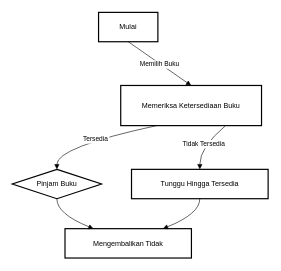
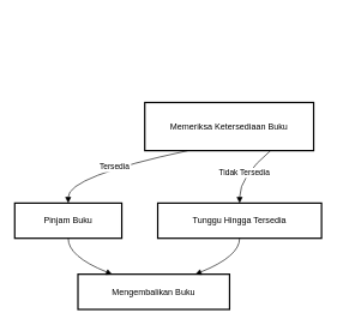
- <mxCell id="2" value="Mulai" style="whiteSpace=wrap;strokeWidth=2;" vertex="1" parent="1"><mxGeometry x="164" y="20" width="99" height="49" as="geometry" /></mxCell>
- <mxCell id="7" value="Memilih Buku" style="curved=1;startArrow=none;endArrow=block;exitX=0.5;exitY=1;entryX=0.5;entryY=0;rounded=0;" edge="1" parent="1" source="2" target="3"><mxGeometry relative="1" as="geometry"><Array as="points" /></mxGeometry></mxCell>
- <mxCell id="4" value="Pinjam Buku" style="rhombus;whiteSpace=wrap;strokeWidth=2;" vertex="1" parent="1"><mxGeometry x="20" y="282" width="149" height="49" as="geometry" /></mxCell>
+ <mxCell id="4" value="Pinjam Buku" style="whiteSpace=wrap;strokeWidth=2;" vertex="1" parent="1"><mxGeometry x="20" y="282" width="149" height="49" as="geometry" /></mxCell>
- <mxCell id="6" value="Mengembalikan Tidak" style="whiteSpace=wrap;strokeWidth=2;" vertex="1" parent="1"><mxGeometry x="108" y="381" width="211" height="49" as="geometry" /></mxCell>
+ <mxCell id="6" value="Mengembalikan Buku" style="whiteSpace=wrap;strokeWidth=2;" vertex="1" parent="1"><mxGeometry x="108" y="381" width="211" height="49" as="geometry" /></mxCell>
